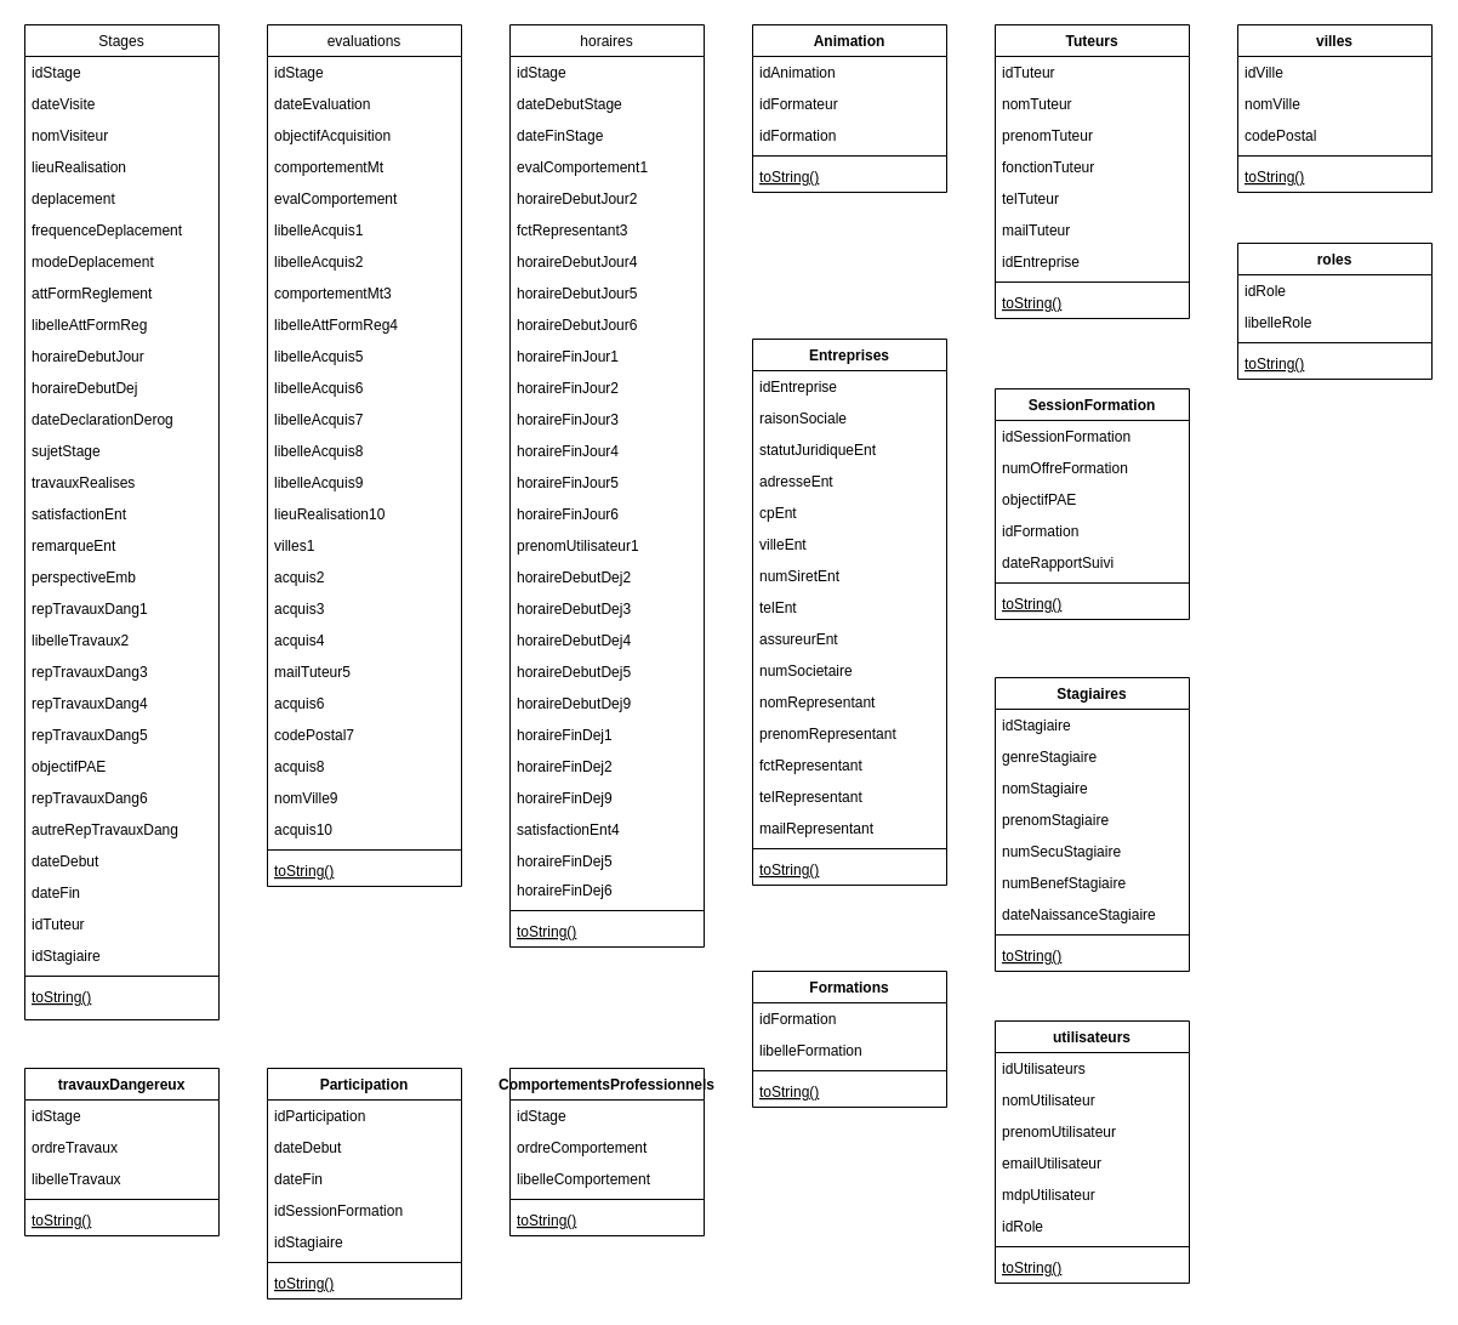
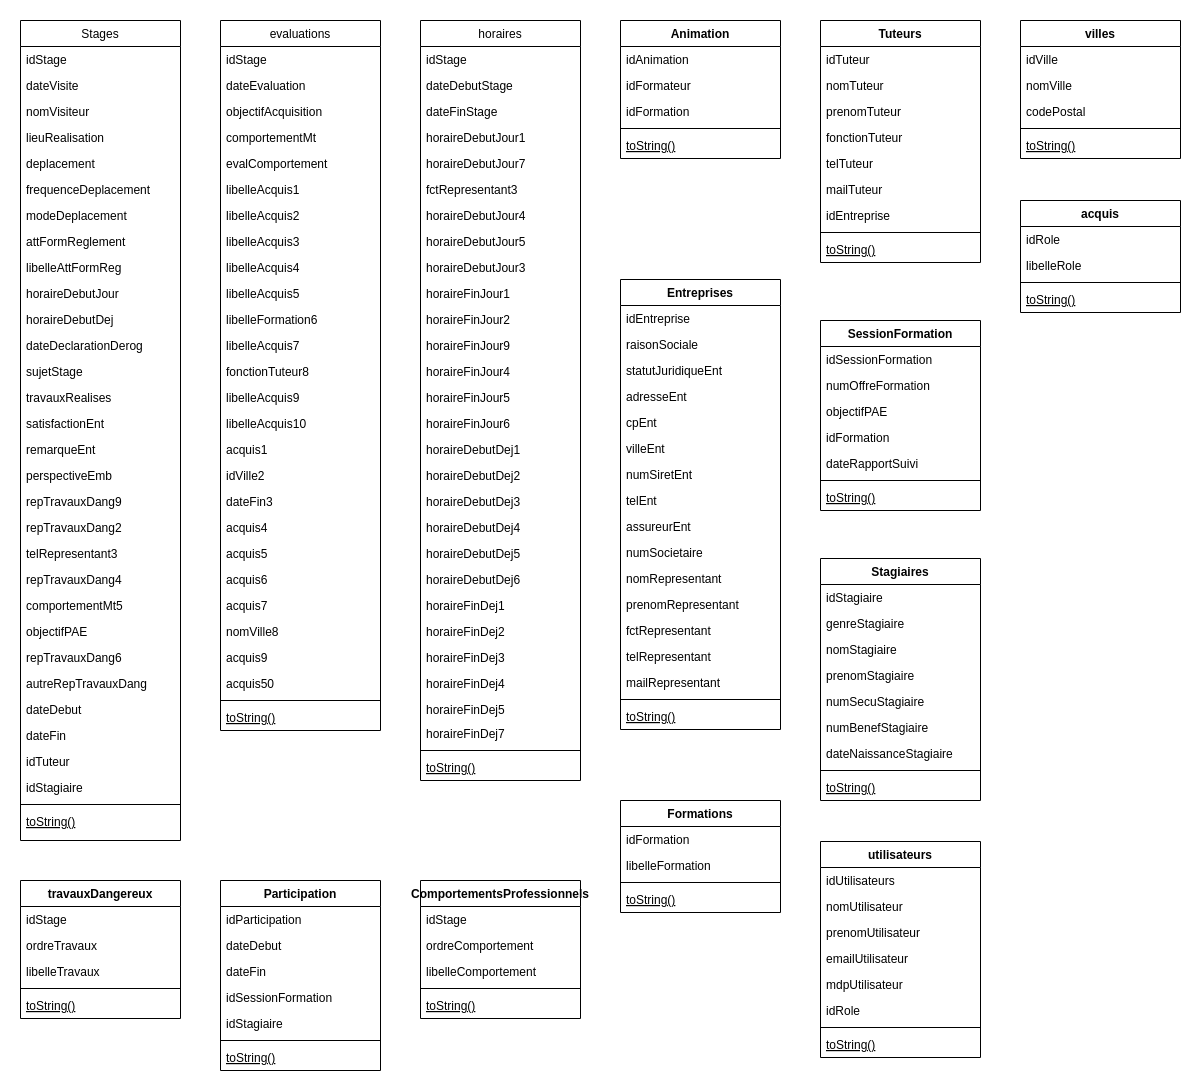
- <mxCell id="86" value="evalComportement1" style="text;align=left;verticalAlign=top;spacingLeft=4;spacingRight=4;overflow=hidden;rotatable=0;points=[[0,0.5],[1,0.5]];portConstraint=eastwest;rounded=0;shadow=0;html=0;" vertex="1" parent="82"><mxGeometry y="104" width="160" height="26" as="geometry" /></mxCell>
+ <mxCell id="86" value="horaireDebutJour1" style="text;align=left;verticalAlign=top;spacingLeft=4;spacingRight=4;overflow=hidden;rotatable=0;points=[[0,0.5],[1,0.5]];portConstraint=eastwest;rounded=0;shadow=0;html=0;" vertex="1" parent="82"><mxGeometry y="104" width="160" height="26" as="geometry" /></mxCell>
- <mxCell id="87" value="horaireDebutJour2" style="text;align=left;verticalAlign=top;spacingLeft=4;spacingRight=4;overflow=hidden;rotatable=0;points=[[0,0.5],[1,0.5]];portConstraint=eastwest;rounded=0;shadow=0;html=0;" vertex="1" parent="82"><mxGeometry y="130" width="160" height="26" as="geometry" /></mxCell>
+ <mxCell id="87" value="horaireDebutJour7" style="text;align=left;verticalAlign=top;spacingLeft=4;spacingRight=4;overflow=hidden;rotatable=0;points=[[0,0.5],[1,0.5]];portConstraint=eastwest;rounded=0;shadow=0;html=0;" vertex="1" parent="82"><mxGeometry y="130" width="160" height="26" as="geometry" /></mxCell>
- <mxCell id="175" value="roles" style="swimlane;fontStyle=1;align=center;verticalAlign=top;childLayout=stackLayout;horizontal=1;startSize=26;horizontalStack=0;resizeParent=1;resizeParentMax=0;resizeLast=0;collapsible=1;marginBottom=0;" vertex="1" parent="1"><mxGeometry x="1020" y="200" width="160" height="112" as="geometry" /></mxCell>
+ <mxCell id="175" value="acquis" style="swimlane;fontStyle=1;align=center;verticalAlign=top;childLayout=stackLayout;horizontal=1;startSize=26;horizontalStack=0;resizeParent=1;resizeParentMax=0;resizeLast=0;collapsible=1;marginBottom=0;" vertex="1" parent="1"><mxGeometry x="1020" y="200" width="160" height="112" as="geometry" /></mxCell>
- <mxCell id="62" value="comportementMt3" style="text;align=left;verticalAlign=top;spacingLeft=4;spacingRight=4;overflow=hidden;rotatable=0;points=[[0,0.5],[1,0.5]];portConstraint=eastwest;rounded=0;shadow=0;html=0;" vertex="1" parent="54"><mxGeometry y="208" width="160" height="26" as="geometry" /></mxCell>
+ <mxCell id="62" value="libelleAcquis3" style="text;align=left;verticalAlign=top;spacingLeft=4;spacingRight=4;overflow=hidden;rotatable=0;points=[[0,0.5],[1,0.5]];portConstraint=eastwest;rounded=0;shadow=0;html=0;" vertex="1" parent="54"><mxGeometry y="208" width="160" height="26" as="geometry" /></mxCell>
- <mxCell id="63" value="libelleAttFormReg4" style="text;align=left;verticalAlign=top;spacingLeft=4;spacingRight=4;overflow=hidden;rotatable=0;points=[[0,0.5],[1,0.5]];portConstraint=eastwest;rounded=0;shadow=0;html=0;" vertex="1" parent="54"><mxGeometry y="234" width="160" height="26" as="geometry" /></mxCell>
+ <mxCell id="63" value="libelleAcquis4" style="text;align=left;verticalAlign=top;spacingLeft=4;spacingRight=4;overflow=hidden;rotatable=0;points=[[0,0.5],[1,0.5]];portConstraint=eastwest;rounded=0;shadow=0;html=0;" vertex="1" parent="54"><mxGeometry y="234" width="160" height="26" as="geometry" /></mxCell>
- <mxCell id="91" value="horaireDebutJour6" style="text;align=left;verticalAlign=top;spacingLeft=4;spacingRight=4;overflow=hidden;rotatable=0;points=[[0,0.5],[1,0.5]];portConstraint=eastwest;rounded=0;shadow=0;html=0;" vertex="1" parent="82"><mxGeometry y="234" width="160" height="26" as="geometry" /></mxCell>
+ <mxCell id="91" value="horaireDebutJour3" style="text;align=left;verticalAlign=top;spacingLeft=4;spacingRight=4;overflow=hidden;rotatable=0;points=[[0,0.5],[1,0.5]];portConstraint=eastwest;rounded=0;shadow=0;html=0;" vertex="1" parent="82"><mxGeometry y="234" width="160" height="26" as="geometry" /></mxCell>
- <mxCell id="65" value="libelleAcquis6" style="text;align=left;verticalAlign=top;spacingLeft=4;spacingRight=4;overflow=hidden;rotatable=0;points=[[0,0.5],[1,0.5]];portConstraint=eastwest;rounded=0;shadow=0;html=0;" vertex="1" parent="54"><mxGeometry y="286" width="160" height="26" as="geometry" /></mxCell>
+ <mxCell id="65" value="libelleFormation6" style="text;align=left;verticalAlign=top;spacingLeft=4;spacingRight=4;overflow=hidden;rotatable=0;points=[[0,0.5],[1,0.5]];portConstraint=eastwest;rounded=0;shadow=0;html=0;" vertex="1" parent="54"><mxGeometry y="286" width="160" height="26" as="geometry" /></mxCell>
- <mxCell id="94" value="horaireFinJour3" style="text;align=left;verticalAlign=top;spacingLeft=4;spacingRight=4;overflow=hidden;rotatable=0;points=[[0,0.5],[1,0.5]];portConstraint=eastwest;rounded=0;shadow=0;html=0;" vertex="1" parent="82"><mxGeometry y="312" width="160" height="26" as="geometry" /></mxCell>
+ <mxCell id="94" value="horaireFinJour9" style="text;align=left;verticalAlign=top;spacingLeft=4;spacingRight=4;overflow=hidden;rotatable=0;points=[[0,0.5],[1,0.5]];portConstraint=eastwest;rounded=0;shadow=0;html=0;" vertex="1" parent="82"><mxGeometry y="312" width="160" height="26" as="geometry" /></mxCell>
- <mxCell id="67" value="libelleAcquis8&#10;" style="text;align=left;verticalAlign=top;spacingLeft=4;spacingRight=4;overflow=hidden;rotatable=0;points=[[0,0.5],[1,0.5]];portConstraint=eastwest;rounded=0;shadow=0;html=0;" vertex="1" parent="54"><mxGeometry y="338" width="160" height="26" as="geometry" /></mxCell>
+ <mxCell id="67" value="fonctionTuteur8&#10;" style="text;align=left;verticalAlign=top;spacingLeft=4;spacingRight=4;overflow=hidden;rotatable=0;points=[[0,0.5],[1,0.5]];portConstraint=eastwest;rounded=0;shadow=0;html=0;" vertex="1" parent="54"><mxGeometry y="338" width="160" height="26" as="geometry" /></mxCell>
- <mxCell id="69" value="lieuRealisation10" style="text;align=left;verticalAlign=top;spacingLeft=4;spacingRight=4;overflow=hidden;rotatable=0;points=[[0,0.5],[1,0.5]];portConstraint=eastwest;rounded=0;shadow=0;html=0;" vertex="1" parent="54"><mxGeometry y="390" width="160" height="26" as="geometry" /></mxCell>
+ <mxCell id="69" value="libelleAcquis10" style="text;align=left;verticalAlign=top;spacingLeft=4;spacingRight=4;overflow=hidden;rotatable=0;points=[[0,0.5],[1,0.5]];portConstraint=eastwest;rounded=0;shadow=0;html=0;" vertex="1" parent="54"><mxGeometry y="390" width="160" height="26" as="geometry" /></mxCell>
- <mxCell id="70" value="villes1" style="text;align=left;verticalAlign=top;spacingLeft=4;spacingRight=4;overflow=hidden;rotatable=0;points=[[0,0.5],[1,0.5]];portConstraint=eastwest;rounded=0;shadow=0;html=0;" vertex="1" parent="54"><mxGeometry y="416" width="160" height="26" as="geometry" /></mxCell>
+ <mxCell id="70" value="acquis1" style="text;align=left;verticalAlign=top;spacingLeft=4;spacingRight=4;overflow=hidden;rotatable=0;points=[[0,0.5],[1,0.5]];portConstraint=eastwest;rounded=0;shadow=0;html=0;" vertex="1" parent="54"><mxGeometry y="416" width="160" height="26" as="geometry" /></mxCell>
- <mxCell id="98" value="prenomUtilisateur1" style="text;align=left;verticalAlign=top;spacingLeft=4;spacingRight=4;overflow=hidden;rotatable=0;points=[[0,0.5],[1,0.5]];portConstraint=eastwest;rounded=0;shadow=0;html=0;" vertex="1" parent="82"><mxGeometry y="416" width="160" height="26" as="geometry" /></mxCell>
+ <mxCell id="98" value="horaireDebutDej1" style="text;align=left;verticalAlign=top;spacingLeft=4;spacingRight=4;overflow=hidden;rotatable=0;points=[[0,0.5],[1,0.5]];portConstraint=eastwest;rounded=0;shadow=0;html=0;" vertex="1" parent="82"><mxGeometry y="416" width="160" height="26" as="geometry" /></mxCell>
- <mxCell id="71" value="acquis2" style="text;align=left;verticalAlign=top;spacingLeft=4;spacingRight=4;overflow=hidden;rotatable=0;points=[[0,0.5],[1,0.5]];portConstraint=eastwest;rounded=0;shadow=0;html=0;" vertex="1" parent="54"><mxGeometry y="442" width="160" height="26" as="geometry" /></mxCell>
+ <mxCell id="71" value="idVille2" style="text;align=left;verticalAlign=top;spacingLeft=4;spacingRight=4;overflow=hidden;rotatable=0;points=[[0,0.5],[1,0.5]];portConstraint=eastwest;rounded=0;shadow=0;html=0;" vertex="1" parent="54"><mxGeometry y="442" width="160" height="26" as="geometry" /></mxCell>
- <mxCell id="20" value="repTravauxDang1" style="text;align=left;verticalAlign=top;spacingLeft=4;spacingRight=4;overflow=hidden;rotatable=0;points=[[0,0.5],[1,0.5]];portConstraint=eastwest;rounded=0;shadow=0;html=0;" vertex="1" parent="2"><mxGeometry y="468" width="160" height="26" as="geometry" /></mxCell>
+ <mxCell id="20" value="repTravauxDang9" style="text;align=left;verticalAlign=top;spacingLeft=4;spacingRight=4;overflow=hidden;rotatable=0;points=[[0,0.5],[1,0.5]];portConstraint=eastwest;rounded=0;shadow=0;html=0;" vertex="1" parent="2"><mxGeometry y="468" width="160" height="26" as="geometry" /></mxCell>
- <mxCell id="72" value="acquis3" style="text;align=left;verticalAlign=top;spacingLeft=4;spacingRight=4;overflow=hidden;rotatable=0;points=[[0,0.5],[1,0.5]];portConstraint=eastwest;rounded=0;shadow=0;html=0;" vertex="1" parent="54"><mxGeometry y="468" width="160" height="26" as="geometry" /></mxCell>
+ <mxCell id="72" value="dateFin3" style="text;align=left;verticalAlign=top;spacingLeft=4;spacingRight=4;overflow=hidden;rotatable=0;points=[[0,0.5],[1,0.5]];portConstraint=eastwest;rounded=0;shadow=0;html=0;" vertex="1" parent="54"><mxGeometry y="468" width="160" height="26" as="geometry" /></mxCell>
- <mxCell id="21" value="libelleTravaux2" style="text;align=left;verticalAlign=top;spacingLeft=4;spacingRight=4;overflow=hidden;rotatable=0;points=[[0,0.5],[1,0.5]];portConstraint=eastwest;rounded=0;shadow=0;html=0;" vertex="1" parent="2"><mxGeometry y="494" width="160" height="26" as="geometry" /></mxCell>
+ <mxCell id="21" value="repTravauxDang2" style="text;align=left;verticalAlign=top;spacingLeft=4;spacingRight=4;overflow=hidden;rotatable=0;points=[[0,0.5],[1,0.5]];portConstraint=eastwest;rounded=0;shadow=0;html=0;" vertex="1" parent="2"><mxGeometry y="494" width="160" height="26" as="geometry" /></mxCell>
- <mxCell id="22" value="repTravauxDang3" style="text;align=left;verticalAlign=top;spacingLeft=4;spacingRight=4;overflow=hidden;rotatable=0;points=[[0,0.5],[1,0.5]];portConstraint=eastwest;rounded=0;shadow=0;html=0;" vertex="1" parent="2"><mxGeometry y="520" width="160" height="26" as="geometry" /></mxCell>
+ <mxCell id="22" value="telRepresentant3" style="text;align=left;verticalAlign=top;spacingLeft=4;spacingRight=4;overflow=hidden;rotatable=0;points=[[0,0.5],[1,0.5]];portConstraint=eastwest;rounded=0;shadow=0;html=0;" vertex="1" parent="2"><mxGeometry y="520" width="160" height="26" as="geometry" /></mxCell>
- <mxCell id="74" value="mailTuteur5" style="text;align=left;verticalAlign=top;spacingLeft=4;spacingRight=4;overflow=hidden;rotatable=0;points=[[0,0.5],[1,0.5]];portConstraint=eastwest;rounded=0;shadow=0;html=0;" vertex="1" parent="54"><mxGeometry y="520" width="160" height="26" as="geometry" /></mxCell>
+ <mxCell id="74" value="acquis5" style="text;align=left;verticalAlign=top;spacingLeft=4;spacingRight=4;overflow=hidden;rotatable=0;points=[[0,0.5],[1,0.5]];portConstraint=eastwest;rounded=0;shadow=0;html=0;" vertex="1" parent="54"><mxGeometry y="520" width="160" height="26" as="geometry" /></mxCell>
- <mxCell id="103" value="horaireDebutDej9" style="text;align=left;verticalAlign=top;spacingLeft=4;spacingRight=4;overflow=hidden;rotatable=0;points=[[0,0.5],[1,0.5]];portConstraint=eastwest;rounded=0;shadow=0;html=0;" vertex="1" parent="82"><mxGeometry y="546" width="160" height="26" as="geometry" /></mxCell>
+ <mxCell id="103" value="horaireDebutDej6" style="text;align=left;verticalAlign=top;spacingLeft=4;spacingRight=4;overflow=hidden;rotatable=0;points=[[0,0.5],[1,0.5]];portConstraint=eastwest;rounded=0;shadow=0;html=0;" vertex="1" parent="82"><mxGeometry y="546" width="160" height="26" as="geometry" /></mxCell>
- <mxCell id="24" value="repTravauxDang5" style="text;align=left;verticalAlign=top;spacingLeft=4;spacingRight=4;overflow=hidden;rotatable=0;points=[[0,0.5],[1,0.5]];portConstraint=eastwest;rounded=0;shadow=0;html=0;" vertex="1" parent="2"><mxGeometry y="572" width="160" height="26" as="geometry" /></mxCell>
+ <mxCell id="24" value="comportementMt5" style="text;align=left;verticalAlign=top;spacingLeft=4;spacingRight=4;overflow=hidden;rotatable=0;points=[[0,0.5],[1,0.5]];portConstraint=eastwest;rounded=0;shadow=0;html=0;" vertex="1" parent="2"><mxGeometry y="572" width="160" height="26" as="geometry" /></mxCell>
- <mxCell id="76" value="codePostal7" style="text;align=left;verticalAlign=top;spacingLeft=4;spacingRight=4;overflow=hidden;rotatable=0;points=[[0,0.5],[1,0.5]];portConstraint=eastwest;rounded=0;shadow=0;html=0;" vertex="1" parent="54"><mxGeometry y="572" width="160" height="26" as="geometry" /></mxCell>
+ <mxCell id="76" value="acquis7" style="text;align=left;verticalAlign=top;spacingLeft=4;spacingRight=4;overflow=hidden;rotatable=0;points=[[0,0.5],[1,0.5]];portConstraint=eastwest;rounded=0;shadow=0;html=0;" vertex="1" parent="54"><mxGeometry y="572" width="160" height="26" as="geometry" /></mxCell>
- <mxCell id="77" value="acquis8" style="text;align=left;verticalAlign=top;spacingLeft=4;spacingRight=4;overflow=hidden;rotatable=0;points=[[0,0.5],[1,0.5]];portConstraint=eastwest;rounded=0;shadow=0;html=0;" vertex="1" parent="54"><mxGeometry y="598" width="160" height="26" as="geometry" /></mxCell>
+ <mxCell id="77" value="nomVille8" style="text;align=left;verticalAlign=top;spacingLeft=4;spacingRight=4;overflow=hidden;rotatable=0;points=[[0,0.5],[1,0.5]];portConstraint=eastwest;rounded=0;shadow=0;html=0;" vertex="1" parent="54"><mxGeometry y="598" width="160" height="26" as="geometry" /></mxCell>
- <mxCell id="78" value="nomVille9" style="text;align=left;verticalAlign=top;spacingLeft=4;spacingRight=4;overflow=hidden;rotatable=0;points=[[0,0.5],[1,0.5]];portConstraint=eastwest;rounded=0;shadow=0;html=0;" vertex="1" parent="54"><mxGeometry y="624" width="160" height="26" as="geometry" /></mxCell>
+ <mxCell id="78" value="acquis9" style="text;align=left;verticalAlign=top;spacingLeft=4;spacingRight=4;overflow=hidden;rotatable=0;points=[[0,0.5],[1,0.5]];portConstraint=eastwest;rounded=0;shadow=0;html=0;" vertex="1" parent="54"><mxGeometry y="624" width="160" height="26" as="geometry" /></mxCell>
- <mxCell id="106" value="horaireFinDej9" style="text;align=left;verticalAlign=top;spacingLeft=4;spacingRight=4;overflow=hidden;rotatable=0;points=[[0,0.5],[1,0.5]];portConstraint=eastwest;rounded=0;shadow=0;html=0;" vertex="1" parent="82"><mxGeometry y="624" width="160" height="26" as="geometry" /></mxCell>
+ <mxCell id="106" value="horaireFinDej3" style="text;align=left;verticalAlign=top;spacingLeft=4;spacingRight=4;overflow=hidden;rotatable=0;points=[[0,0.5],[1,0.5]];portConstraint=eastwest;rounded=0;shadow=0;html=0;" vertex="1" parent="82"><mxGeometry y="624" width="160" height="26" as="geometry" /></mxCell>
- <mxCell id="79" value="acquis10" style="text;align=left;verticalAlign=top;spacingLeft=4;spacingRight=4;overflow=hidden;rotatable=0;points=[[0,0.5],[1,0.5]];portConstraint=eastwest;rounded=0;shadow=0;html=0;" vertex="1" parent="54"><mxGeometry y="650" width="160" height="26" as="geometry" /></mxCell>
+ <mxCell id="79" value="acquis50" style="text;align=left;verticalAlign=top;spacingLeft=4;spacingRight=4;overflow=hidden;rotatable=0;points=[[0,0.5],[1,0.5]];portConstraint=eastwest;rounded=0;shadow=0;html=0;" vertex="1" parent="54"><mxGeometry y="650" width="160" height="26" as="geometry" /></mxCell>
- <mxCell id="107" value="satisfactionEnt4" style="text;align=left;verticalAlign=top;spacingLeft=4;spacingRight=4;overflow=hidden;rotatable=0;points=[[0,0.5],[1,0.5]];portConstraint=eastwest;rounded=0;shadow=0;html=0;" vertex="1" parent="82"><mxGeometry y="650" width="160" height="26" as="geometry" /></mxCell>
+ <mxCell id="107" value="horaireFinDej4" style="text;align=left;verticalAlign=top;spacingLeft=4;spacingRight=4;overflow=hidden;rotatable=0;points=[[0,0.5],[1,0.5]];portConstraint=eastwest;rounded=0;shadow=0;html=0;" vertex="1" parent="82"><mxGeometry y="650" width="160" height="26" as="geometry" /></mxCell>
- <mxCell id="109" value="horaireFinDej6" style="text;align=left;verticalAlign=top;spacingLeft=4;spacingRight=4;overflow=hidden;rotatable=0;points=[[0,0.5],[1,0.5]];portConstraint=eastwest;rounded=0;shadow=0;html=0;" vertex="1" parent="82"><mxGeometry y="700" width="160" height="26" as="geometry" /></mxCell>
+ <mxCell id="109" value="horaireFinDej7" style="text;align=left;verticalAlign=top;spacingLeft=4;spacingRight=4;overflow=hidden;rotatable=0;points=[[0,0.5],[1,0.5]];portConstraint=eastwest;rounded=0;shadow=0;html=0;" vertex="1" parent="82"><mxGeometry y="700" width="160" height="26" as="geometry" /></mxCell>
